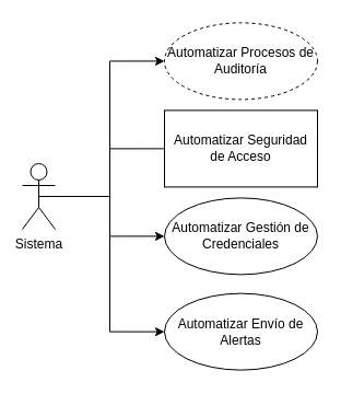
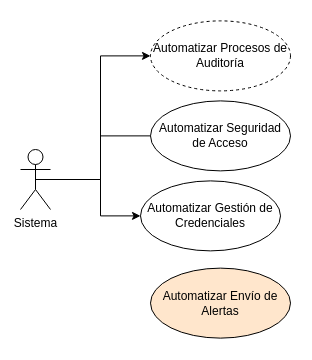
- <mxCell id="8" value="Automatizar Seguridad de Acceso" style="whiteSpace=wrap;html=1;rounded=0;" vertex="1" parent="1"><mxGeometry x="150" y="100.38" width="140" height="70" as="geometry" /></mxCell>
+ <mxCell id="8" value="Automatizar Seguridad de Acceso" style="ellipse;whiteSpace=wrap;html=1;" vertex="1" parent="1"><mxGeometry x="150" y="100.38" width="140" height="70" as="geometry" /></mxCell>
- <mxCell id="9" value="Automatizar Gestión de Credenciales" style="ellipse;whiteSpace=wrap;html=1;" vertex="1" parent="1"><mxGeometry x="150" y="180.38" width="140" height="70" as="geometry" /></mxCell>
+ <mxCell id="9" value="Automatizar Gestión de Credenciales" style="ellipse;whiteSpace=wrap;html=1;" vertex="1" parent="1"><mxGeometry x="140" y="180.38" width="140" height="70" as="geometry" /></mxCell>
- <mxCell id="5" style="edgeStyle=orthogonalEdgeStyle;rounded=0;orthogonalLoop=1;jettySize=auto;html=1;exitX=0.5;exitY=0.5;exitDx=0;exitDy=0;exitPerimeter=0;entryX=0;entryY=0.5;entryDx=0;entryDy=0;" edge="1" parent="1" source="6" target="10"><mxGeometry relative="1" as="geometry" /></mxCell>
- <mxCell id="10" value="Automatizar Envío de Alertas" style="ellipse;whiteSpace=wrap;html=1;" vertex="1" parent="1"><mxGeometry x="150" y="267.63" width="140" height="70" as="geometry" /></mxCell>
+ <mxCell id="10" value="Automatizar Envío de Alertas" style="ellipse;whiteSpace=wrap;html=1;fillColor=#ffe6cc;" vertex="1" parent="1"><mxGeometry x="150" y="267.63" width="140" height="70" as="geometry" /></mxCell>
